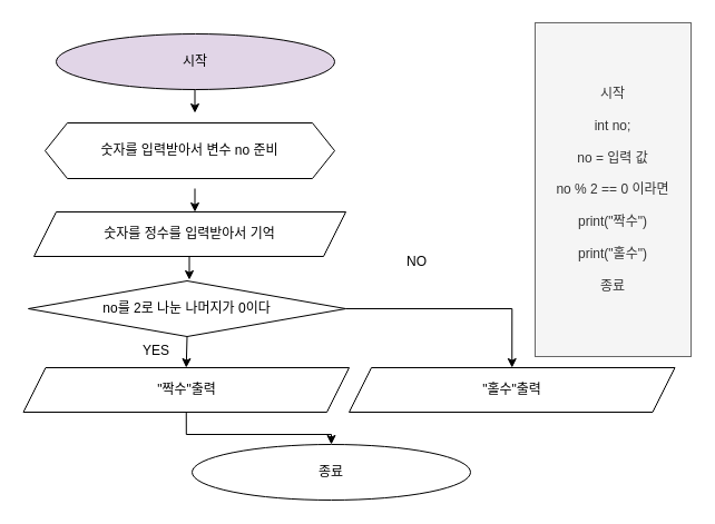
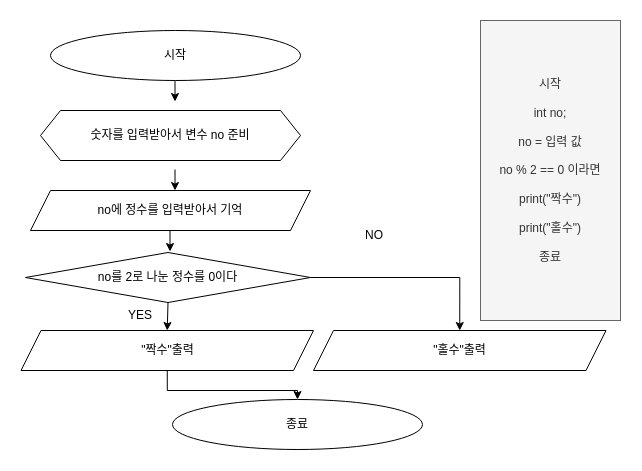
- <mxCell id="2" value="시작" style="ellipse;whiteSpace=wrap;html=1;fillColor=#e1d5e7;" vertex="1" parent="1"><mxGeometry x="50" y="30" width="250" height="50" as="geometry" /></mxCell>
+ <mxCell id="2" value="시작" style="ellipse;whiteSpace=wrap;html=1;" vertex="1" parent="1"><mxGeometry x="50" y="30" width="250" height="50" as="geometry" /></mxCell>
- <mxCell id="6" value="숫자를 정수를 입력받아서 기억" style="shape=parallelogram;perimeter=parallelogramPerimeter;whiteSpace=wrap;html=1;fixedSize=1;" vertex="1" parent="1"><mxGeometry x="30" y="190" width="280" height="40" as="geometry" /></mxCell>
+ <mxCell id="6" value="no에 정수를 입력받아서 기억" style="shape=parallelogram;perimeter=parallelogramPerimeter;whiteSpace=wrap;html=1;fixedSize=1;" vertex="1" parent="1"><mxGeometry x="30" y="190" width="280" height="40" as="geometry" /></mxCell>
- <mxCell id="8" value="no를 2로 나눈 나머지가 0이다" style="rhombus;whiteSpace=wrap;html=1;" vertex="1" parent="1"><mxGeometry x="25" y="252" width="285" height="50" as="geometry" /></mxCell>
+ <mxCell id="8" value="no를 2로 나눈 정수를 0이다" style="rhombus;whiteSpace=wrap;html=1;" vertex="1" parent="1"><mxGeometry x="25" y="252" width="285" height="50" as="geometry" /></mxCell>
